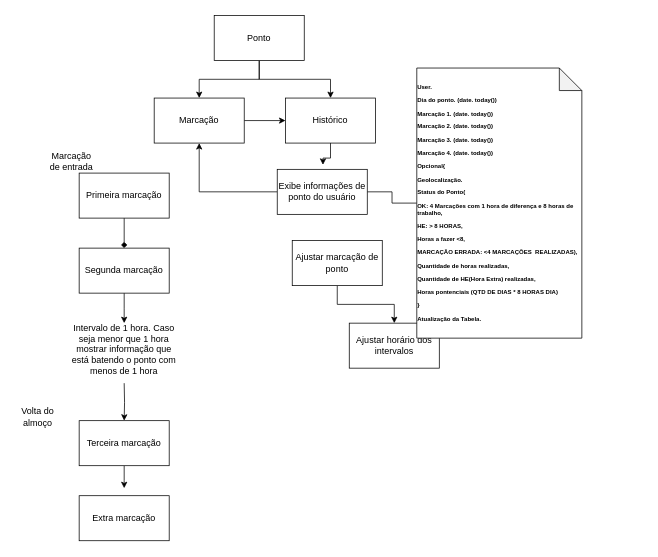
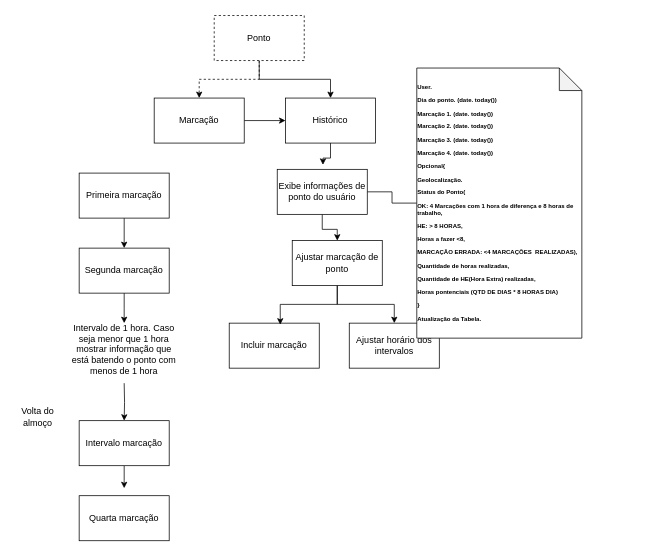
- <mxCell id="4" value="Ponto" style="rounded=0;whiteSpace=wrap;html=1;" parent="1" vertex="1"><mxGeometry x="285" y="20" width="120" height="60" as="geometry" /></mxCell>
+ <mxCell id="4" value="Ponto" style="rounded=0;whiteSpace=wrap;html=1;dashed=1;" parent="1" vertex="1"><mxGeometry x="285" y="20" width="120" height="60" as="geometry" /></mxCell>
- <mxCell id="2" style="edgeStyle=orthogonalEdgeStyle;rounded=0;orthogonalLoop=1;jettySize=auto;html=1;entryX=0.5;entryY=0;entryDx=0;entryDy=0;" parent="1" source="4" target="6" edge="1"><mxGeometry relative="1" as="geometry" /></mxCell>
+ <mxCell id="2" style="edgeStyle=orthogonalEdgeStyle;rounded=0;orthogonalLoop=1;jettySize=auto;html=1;entryX=0.5;entryY=0;entryDx=0;entryDy=0;dashed=1;" parent="1" source="4" target="6" edge="1"><mxGeometry relative="1" as="geometry" /></mxCell>
- <mxCell id="21" value="Marcação de entrada" style="text;html=1;align=center;verticalAlign=middle;whiteSpace=wrap;rounded=0;" parent="1" vertex="1"><mxGeometry x="65" y="200" width="60" height="30" as="geometry" /></mxCell>
- <mxCell id="8" style="edgeStyle=orthogonalEdgeStyle;rounded=0;orthogonalLoop=1;jettySize=auto;html=1;" parent="1" source="10" target="6" edge="1"><mxGeometry relative="1" as="geometry" /></mxCell>
+ <mxCell id="8" style="edgeStyle=orthogonalEdgeStyle;rounded=0;orthogonalLoop=1;jettySize=auto;html=1;" parent="1" source="10" target="13" edge="1"><mxGeometry relative="1" as="geometry" /></mxCell>
- <mxCell id="17" style="edgeStyle=orthogonalEdgeStyle;rounded=0;orthogonalLoop=1;jettySize=auto;html=1;entryX=0.5;entryY=0;entryDx=0;entryDy=0;endArrow=diamond;" parent="1" source="18" target="20" edge="1"><mxGeometry relative="1" as="geometry" /></mxCell>
+ <mxCell id="17" style="edgeStyle=orthogonalEdgeStyle;rounded=0;orthogonalLoop=1;jettySize=auto;html=1;entryX=0.5;entryY=0;entryDx=0;entryDy=0;" parent="1" source="18" target="20" edge="1"><mxGeometry relative="1" as="geometry" /></mxCell>
+ <mxCell id="15" style="edgeStyle=orthogonalEdgeStyle;rounded=0;orthogonalLoop=1;jettySize=auto;html=1;entryX=0.567;entryY=0.033;entryDx=0;entryDy=0;entryPerimeter=0;" parent="1" source="13" target="14" edge="1"><mxGeometry relative="1" as="geometry" /></mxCell>
+ <mxCell id="14" value="Incluir marcação" style="rounded=0;whiteSpace=wrap;html=1;" parent="1" vertex="1"><mxGeometry x="305" y="430" width="120" height="60" as="geometry" /></mxCell>
- <mxCell id="27" value="Terceira marcação" style="rounded=0;whiteSpace=wrap;html=1;" vertex="1" parent="1"><mxGeometry x="105" y="560" width="120" height="60" as="geometry" /></mxCell>
+ <mxCell id="27" value="Intervalo marcação" style="rounded=0;whiteSpace=wrap;html=1;" vertex="1" parent="1"><mxGeometry x="105" y="560" width="120" height="60" as="geometry" /></mxCell>
- <mxCell id="29" value="Extra marcação" style="rounded=0;whiteSpace=wrap;html=1;" vertex="1" parent="1"><mxGeometry x="105" y="660" width="120" height="60" as="geometry" /></mxCell>
+ <mxCell id="29" value="Quarta marcação" style="rounded=0;whiteSpace=wrap;html=1;" vertex="1" parent="1"><mxGeometry x="105" y="660" width="120" height="60" as="geometry" /></mxCell>
